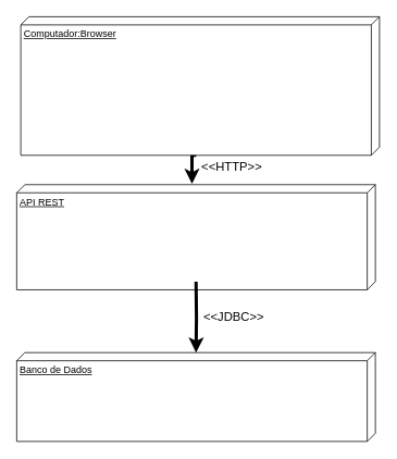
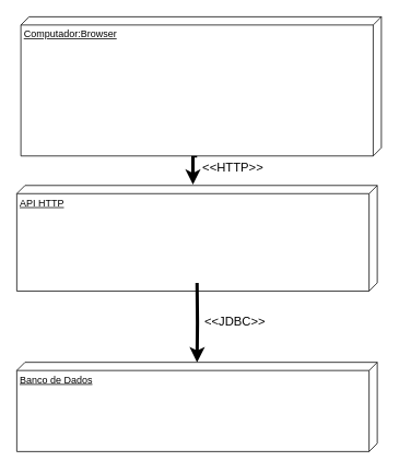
- <mxCell id="5" value="API REST" style="verticalAlign=top;align=left;spacingTop=8;spacingLeft=2;spacingRight=12;shape=cube;size=10;direction=south;fontStyle=4;html=1;whiteSpace=wrap;" parent="1" vertex="1"><mxGeometry x="20" y="226" width="440" height="129" as="geometry" /></mxCell>
+ <mxCell id="5" value="API HTTP" style="verticalAlign=top;align=left;spacingTop=8;spacingLeft=2;spacingRight=12;shape=cube;size=10;direction=south;fontStyle=4;html=1;whiteSpace=wrap;" parent="1" vertex="1"><mxGeometry x="20" y="226" width="440" height="129" as="geometry" /></mxCell>
- <mxCell id="8" value="Banco de Dados" style="verticalAlign=top;align=left;spacingTop=8;spacingLeft=2;spacingRight=12;shape=cube;size=10;direction=south;fontStyle=4;html=1;whiteSpace=wrap;" parent="1" vertex="1"><mxGeometry x="20" y="432" width="440" height="109" as="geometry" /></mxCell>
+ <mxCell id="8" value="Banco de Dados" style="verticalAlign=top;align=left;spacingTop=8;spacingLeft=2;spacingRight=12;shape=cube;size=10;direction=south;fontStyle=4;html=1;whiteSpace=wrap;" parent="1" vertex="1"><mxGeometry x="20" y="442" width="440" height="109" as="geometry" /></mxCell>
